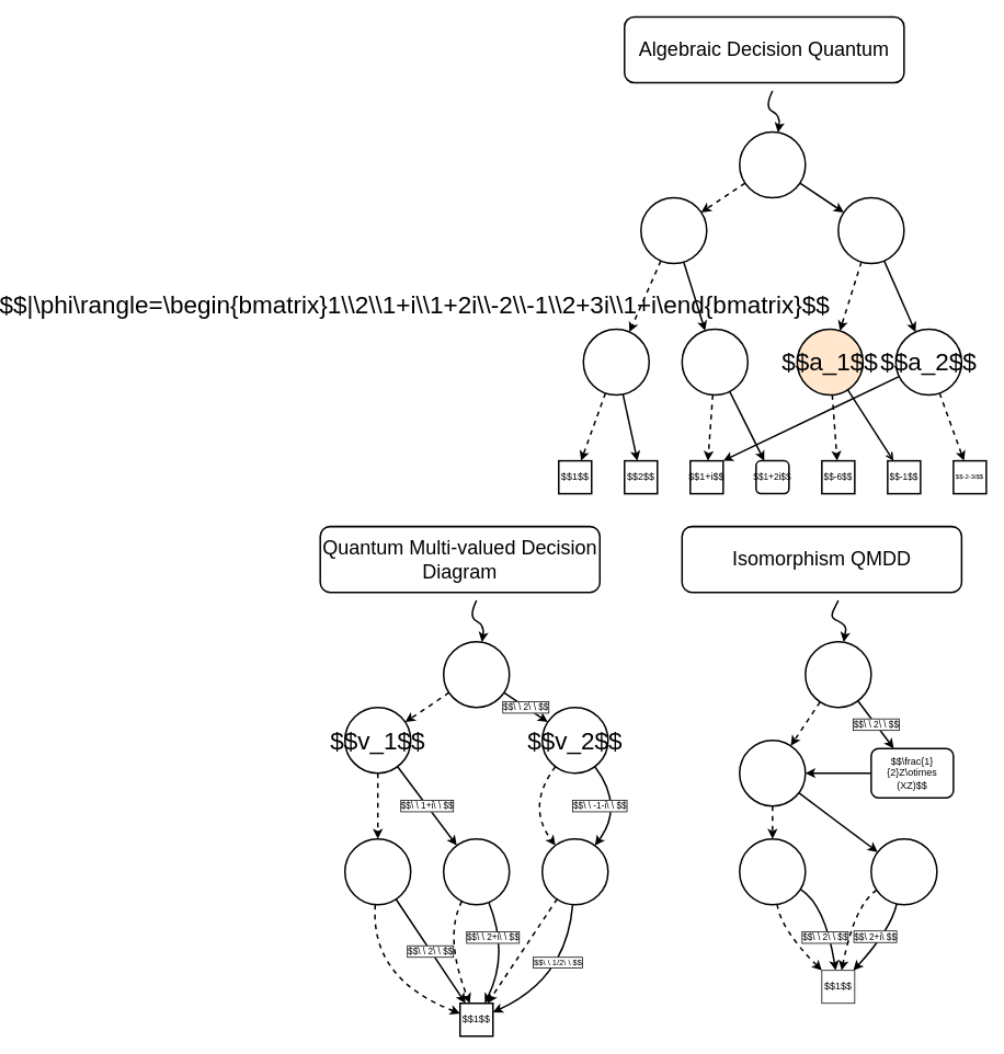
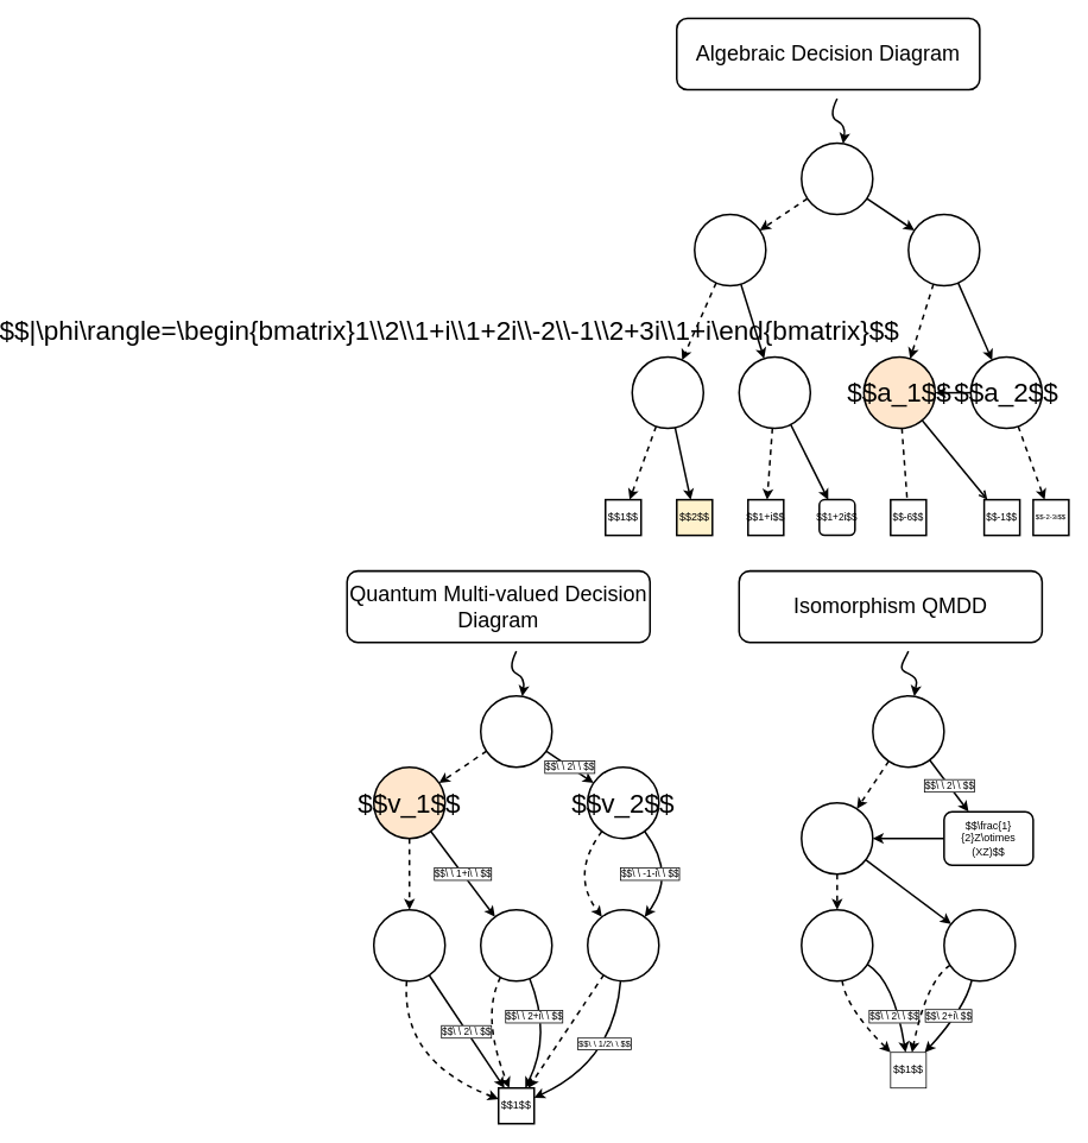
- <mxCell id="3" value="Algebraic Decision Quantum" style="text;html=1;fillColor=none;align=center;verticalAlign=middle;whiteSpace=wrap;rounded=1;fontColor=#000000;strokeColor=#000000;strokeWidth=2;fontSize=24;" parent="1" vertex="1"><mxGeometry x="390" y="20" width="340" height="80" as="geometry" /></mxCell>
+ <mxCell id="3" value="Algebraic Decision Diagram" style="text;html=1;fillColor=none;align=center;verticalAlign=middle;whiteSpace=wrap;rounded=1;fontColor=#000000;strokeColor=#000000;strokeWidth=2;fontSize=24;" parent="1" vertex="1"><mxGeometry x="390" y="20" width="340" height="80" as="geometry" /></mxCell>
- <mxCell id="69" style="edgeStyle=none;curved=1;orthogonalLoop=1;jettySize=auto;html=1;labelBackgroundColor=#ffffff;startArrow=none;startFill=0;endArrow=classic;endFill=1;strokeColor=#000000;strokeWidth=2;fontSize=11;fontColor=#000000;entryX=1;entryY=0;entryDx=0;entryDy=0;" parent="1" source="60" target="64" edge="1"><mxGeometry x="340" y="20" as="geometry" /></mxCell>
+ <mxCell id="69" style="edgeStyle=none;curved=1;orthogonalLoop=1;jettySize=auto;html=1;labelBackgroundColor=#ffffff;startArrow=none;startFill=0;endArrow=classic;endFill=1;strokeColor=#000000;strokeWidth=2;fontSize=11;fontColor=#000000;" parent="1" source="60" target="58" edge="1"><mxGeometry x="340" y="20" as="geometry" /></mxCell>
- <mxCell id="63" style="edgeStyle=none;curved=1;orthogonalLoop=1;jettySize=auto;html=1;dashed=1;labelBackgroundColor=#ffffff;startArrow=none;startFill=0;endArrow=classic;endFill=1;strokeColor=#000000;strokeWidth=2;fontColor=#000000;" parent="1" source="58" target="68" edge="1"><mxGeometry x="340" y="20" as="geometry" /></mxCell>
+ <mxCell id="63" style="edgeStyle=none;curved=1;orthogonalLoop=1;jettySize=auto;html=1;dashed=1;labelBackgroundColor=#ffffff;startArrow=none;startFill=0;endArrow=none;endFill=1;strokeColor=#000000;strokeWidth=2;fontColor=#000000;" parent="1" source="58" target="68" edge="1"><mxGeometry x="340" y="20" as="geometry" /></mxCell>
- <mxCell id="62" value="$$2$$" style="rounded=0;whiteSpace=wrap;html=1;strokeColor=#000000;strokeWidth=2;fontColor=#000000;" parent="1" vertex="1"><mxGeometry x="390" y="560" width="40" height="40" as="geometry" /></mxCell>
+ <mxCell id="62" value="$$2$$" style="rounded=0;whiteSpace=wrap;html=1;strokeColor=#000000;strokeWidth=2;fontColor=#000000;fillColor=#fff2cc;" parent="1" vertex="1"><mxGeometry x="390" y="560" width="40" height="40" as="geometry" /></mxCell>
- <mxCell id="70" value="$$-1$$" style="rounded=0;whiteSpace=wrap;html=1;strokeColor=#000000;strokeWidth=2;fontColor=#000000;fontSize=11;" vertex="1" parent="1"><mxGeometry x="710" y="560" width="40" height="40" as="geometry" /></mxCell>
+ <mxCell id="70" value="$$-1$$" style="rounded=0;whiteSpace=wrap;html=1;strokeColor=#000000;strokeWidth=2;fontColor=#000000;fontSize=11;" vertex="1" parent="1"><mxGeometry x="735" y="560" width="40" height="40" as="geometry" /></mxCell>
- <mxCell id="25" value="$$v_1$$" style="ellipse;whiteSpace=wrap;html=1;aspect=fixed;rounded=1;strokeColor=#000000;strokeWidth=2;fontColor=#000000;fontSize=30;" parent="1" vertex="1"><mxGeometry x="50" y="860" width="80" height="80" as="geometry" /></mxCell>
+ <mxCell id="25" value="$$v_1$$" style="ellipse;whiteSpace=wrap;html=1;aspect=fixed;rounded=1;strokeColor=#000000;strokeWidth=2;fontColor=#000000;fontSize=30;fillColor=#ffe6cc;" parent="1" vertex="1"><mxGeometry x="50" y="860" width="80" height="80" as="geometry" /></mxCell>
